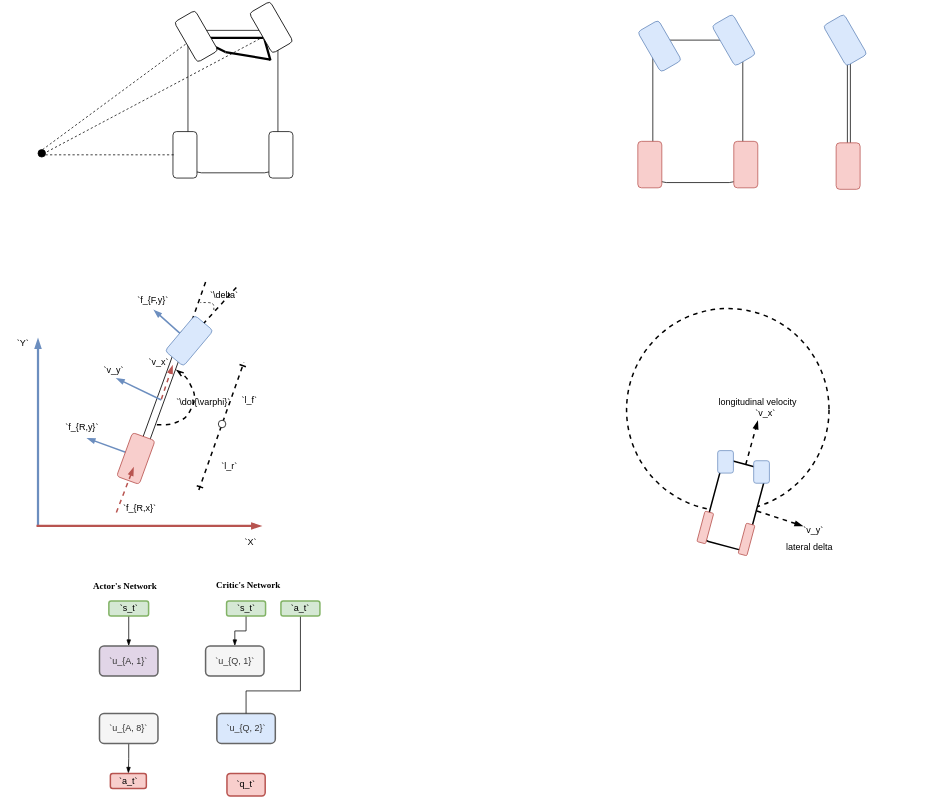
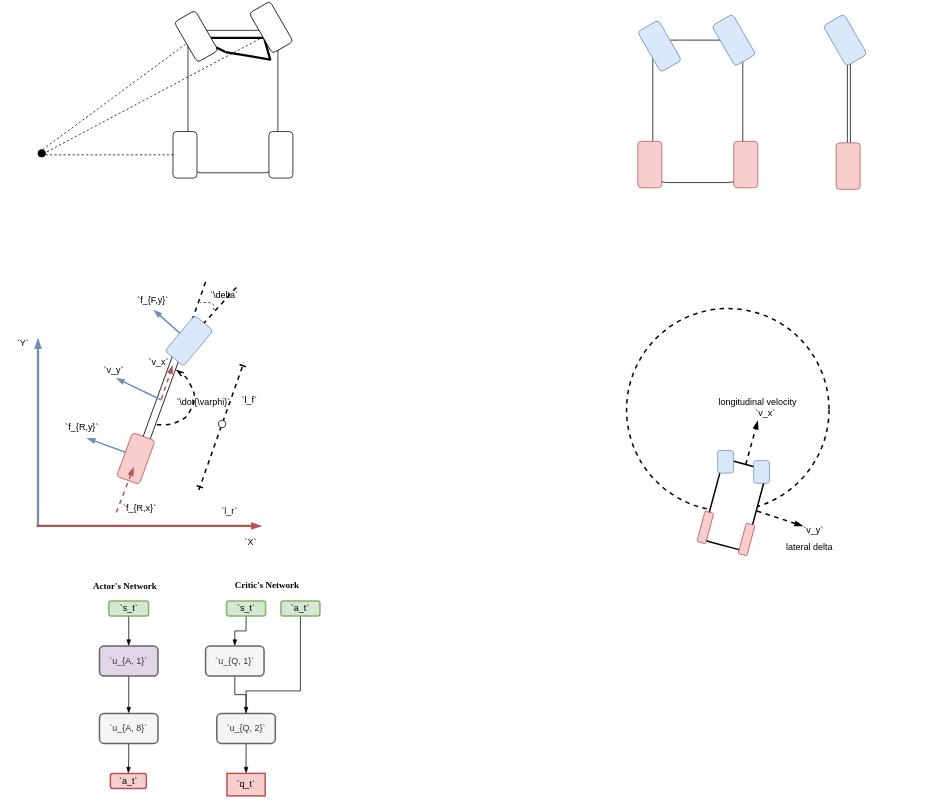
- <mxCell id="50" value="`l_r`" style="text;html=1;resizable=0;points=[];autosize=1;align=left;verticalAlign=top;spacingTop=-4;" parent="1" vertex="1"><mxGeometry x="292.5" y="611" width="40" height="20" as="geometry" /></mxCell>
+ <mxCell id="50" value="`l_r`" style="text;html=1;resizable=0;points=[];autosize=1;align=left;verticalAlign=top;spacingTop=-4;" parent="1" vertex="1"><mxGeometry x="292.5" y="671" width="40" height="20" as="geometry" /></mxCell>
- <mxCell id="80" value="Critic's Network" style="text;html=1;resizable=0;points=[];autosize=1;align=left;verticalAlign=top;spacingTop=-4;fontFamily=Comic Sans MS;fontStyle=1" parent="1" vertex="1"><mxGeometry x="286" y="770" width="111" height="14" as="geometry" /></mxCell>
+ <mxCell id="80" value="Critic's Network" style="text;html=1;resizable=0;points=[];autosize=1;align=left;verticalAlign=top;spacingTop=-4;fontFamily=Comic Sans MS;fontStyle=1" parent="1" vertex="1"><mxGeometry x="311" y="770" width="111" height="14" as="geometry" /></mxCell>
+ <mxCell id="68" value="" style="edgeStyle=orthogonalEdgeStyle;rounded=0;orthogonalLoop=1;jettySize=auto;html=1;startArrow=none;startFill=0;endArrow=blockThin;endFill=1;strokeWidth=1;" parent="1" source="70" target="73" edge="1"><mxGeometry relative="1" as="geometry" /></mxCell>
+ <mxCell id="63" value="" style="edgeStyle=orthogonalEdgeStyle;rounded=0;orthogonalLoop=1;jettySize=auto;html=1;startArrow=none;startFill=0;endArrow=blockThin;endFill=1;strokeWidth=1;" parent="1" source="64" target="66" edge="1"><mxGeometry relative="1" as="geometry" /></mxCell>
- <mxCell id="73" value="`u_{Q, 2}`" style="rounded=1;whiteSpace=wrap;html=1;strokeWidth=2;fillColor=#dae8fc;strokeColor=#666666;fontColor=#333333;" parent="1" vertex="1"><mxGeometry x="288.5" y="951" width="78" height="40" as="geometry" /></mxCell>
+ <mxCell id="73" value="`u_{Q, 2}`" style="rounded=1;whiteSpace=wrap;html=1;strokeWidth=2;fillColor=#f5f5f5;strokeColor=#666666;fontColor=#333333;" parent="1" vertex="1"><mxGeometry x="288.5" y="951" width="78" height="40" as="geometry" /></mxCell>
+ <mxCell id="72" value="" style="edgeStyle=orthogonalEdgeStyle;rounded=0;orthogonalLoop=1;jettySize=auto;html=1;startArrow=none;startFill=0;endArrow=blockThin;endFill=1;strokeWidth=1;" parent="1" source="73" target="74" edge="1"><mxGeometry relative="1" as="geometry" /></mxCell>
- <mxCell id="74" value="`q_t`" style="rounded=1;whiteSpace=wrap;html=1;strokeWidth=2;fillColor=#f8cecc;strokeColor=#b85450;" parent="1" vertex="1"><mxGeometry x="302" y="1031" width="51" height="30" as="geometry" /></mxCell>
+ <mxCell id="74" value="`q_t`" style="whiteSpace=wrap;html=1;strokeWidth=2;fillColor=#f8cecc;strokeColor=#b85450;rounded=0;" parent="1" vertex="1"><mxGeometry x="302" y="1031" width="51" height="30" as="geometry" /></mxCell>
